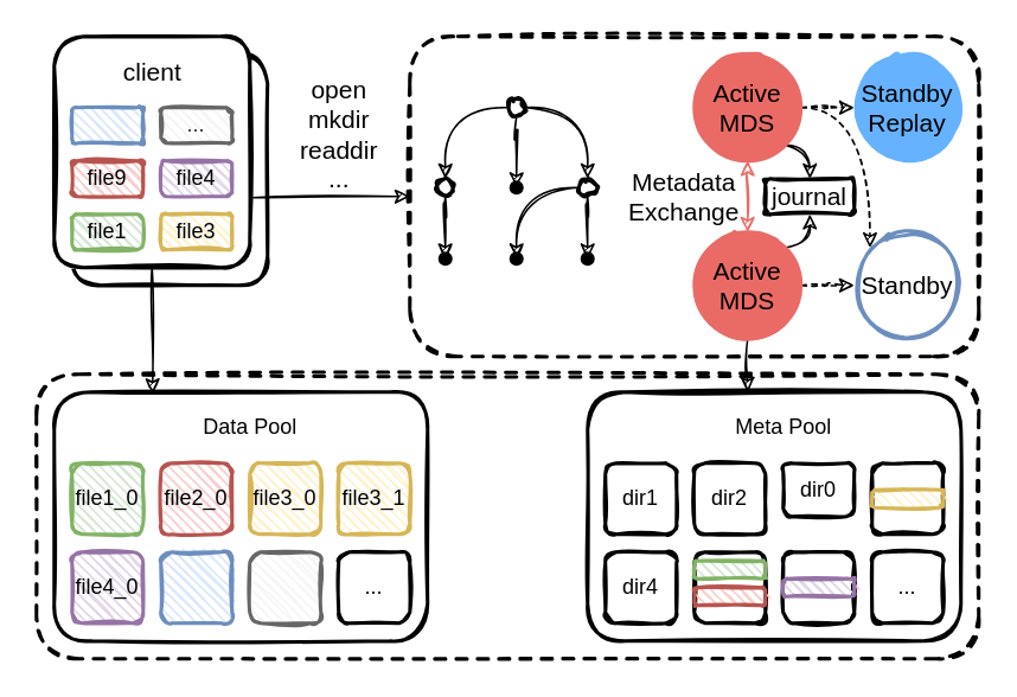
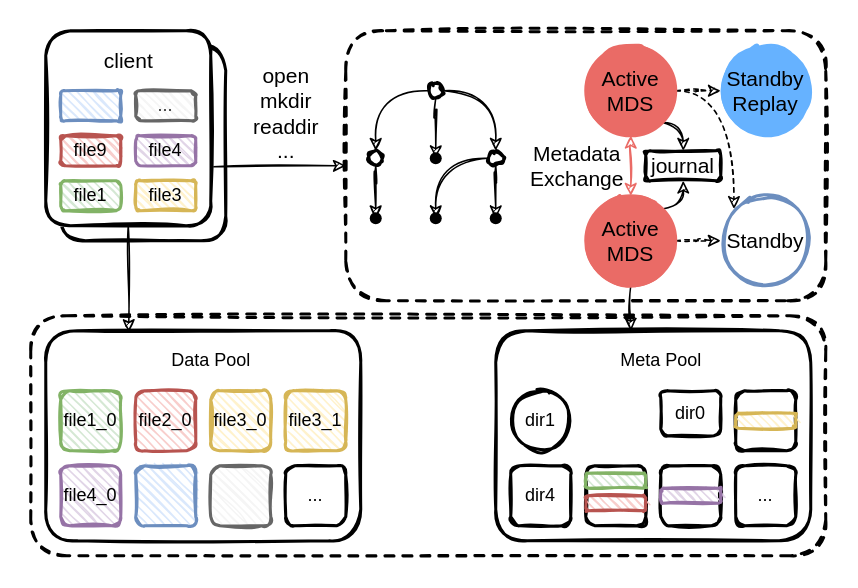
- <mxCell id="17" value="dir1" style="rounded=1;whiteSpace=wrap;html=1;strokeWidth=2;fillWeight=1;hachureGap=4;hachureAngle=45;sketch=1;" parent="1" vertex="1"><mxGeometry x="340" y="260" width="40" height="40" as="geometry" /></mxCell>
+ <mxCell id="17" value="dir1" style="ellipse;whiteSpace=wrap;html=1;strokeWidth=2;fillWeight=1;hachureGap=4;hachureAngle=45;sketch=1;" parent="1" vertex="1"><mxGeometry x="340" y="260" width="40" height="40" as="geometry" /></mxCell>
- <mxCell id="18" value="dir2" style="rounded=1;whiteSpace=wrap;html=1;strokeWidth=2;fillWeight=1;hachureGap=4;hachureAngle=45;sketch=1;" parent="1" vertex="1"><mxGeometry x="390" y="260" width="40" height="40" as="geometry" /></mxCell>
